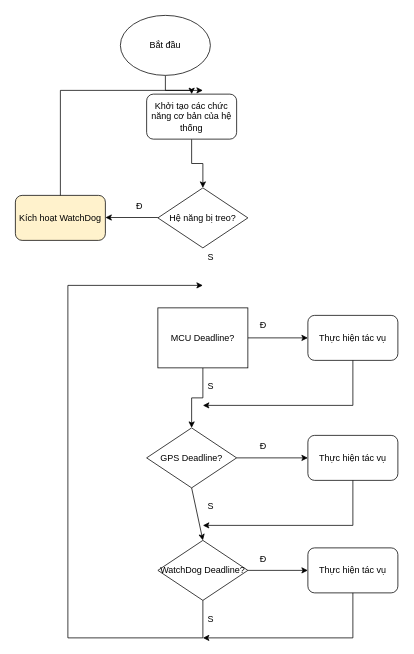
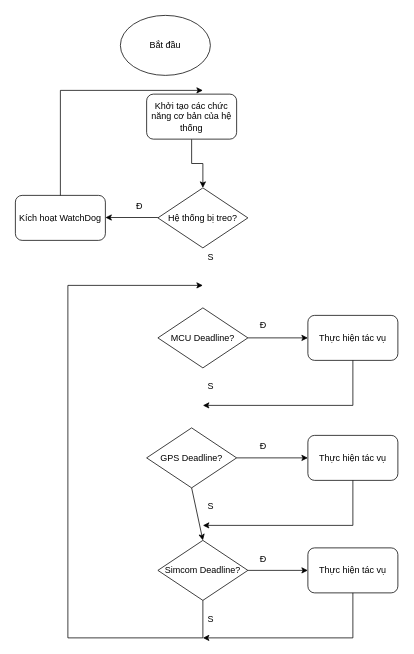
- <mxCell id="4" value="" style="edgeStyle=orthogonalEdgeStyle;rounded=0;orthogonalLoop=1;jettySize=auto;html=1;" parent="1" source="5" target="3" edge="1"><mxGeometry relative="1" as="geometry" /></mxCell>
- <mxCell id="8" value="Kích hoạt WatchDog" style="rounded=1;whiteSpace=wrap;html=1;fillColor=#fff2cc;" parent="1" vertex="1"><mxGeometry x="20" y="260" width="120" height="60" as="geometry" /></mxCell>
+ <mxCell id="8" value="Kích hoạt WatchDog" style="rounded=1;whiteSpace=wrap;html=1;" parent="1" vertex="1"><mxGeometry x="20" y="260" width="120" height="60" as="geometry" /></mxCell>
- <mxCell id="6" value="Hệ năng bị treo?" style="rhombus;whiteSpace=wrap;html=1;" parent="1" vertex="1"><mxGeometry x="210" y="250" width="120" height="80" as="geometry" /></mxCell>
+ <mxCell id="6" value="Hệ thống bị treo?" style="rhombus;whiteSpace=wrap;html=1;" parent="1" vertex="1"><mxGeometry x="210" y="250" width="120" height="80" as="geometry" /></mxCell>
- <mxCell id="13" value="MCU Deadline?" style="whiteSpace=wrap;html=1;rounded=0;" parent="1" vertex="1"><mxGeometry x="210" y="410" width="120" height="80" as="geometry" /></mxCell>
+ <mxCell id="13" value="MCU Deadline?" style="rhombus;whiteSpace=wrap;html=1;" parent="1" vertex="1"><mxGeometry x="210" y="410" width="120" height="80" as="geometry" /></mxCell>
- <mxCell id="12" value="" style="edgeStyle=orthogonalEdgeStyle;rounded=0;orthogonalLoop=1;jettySize=auto;html=1;" parent="1" source="13" target="18" edge="1"><mxGeometry relative="1" as="geometry" /></mxCell>
- <mxCell id="25" value="WatchDog Deadline?" style="rhombus;whiteSpace=wrap;html=1;" parent="1" vertex="1"><mxGeometry x="210" y="720" width="120" height="80" as="geometry" /></mxCell>
+ <mxCell id="25" value="Simcom Deadline?" style="rhombus;whiteSpace=wrap;html=1;" parent="1" vertex="1"><mxGeometry x="210" y="720" width="120" height="80" as="geometry" /></mxCell>
